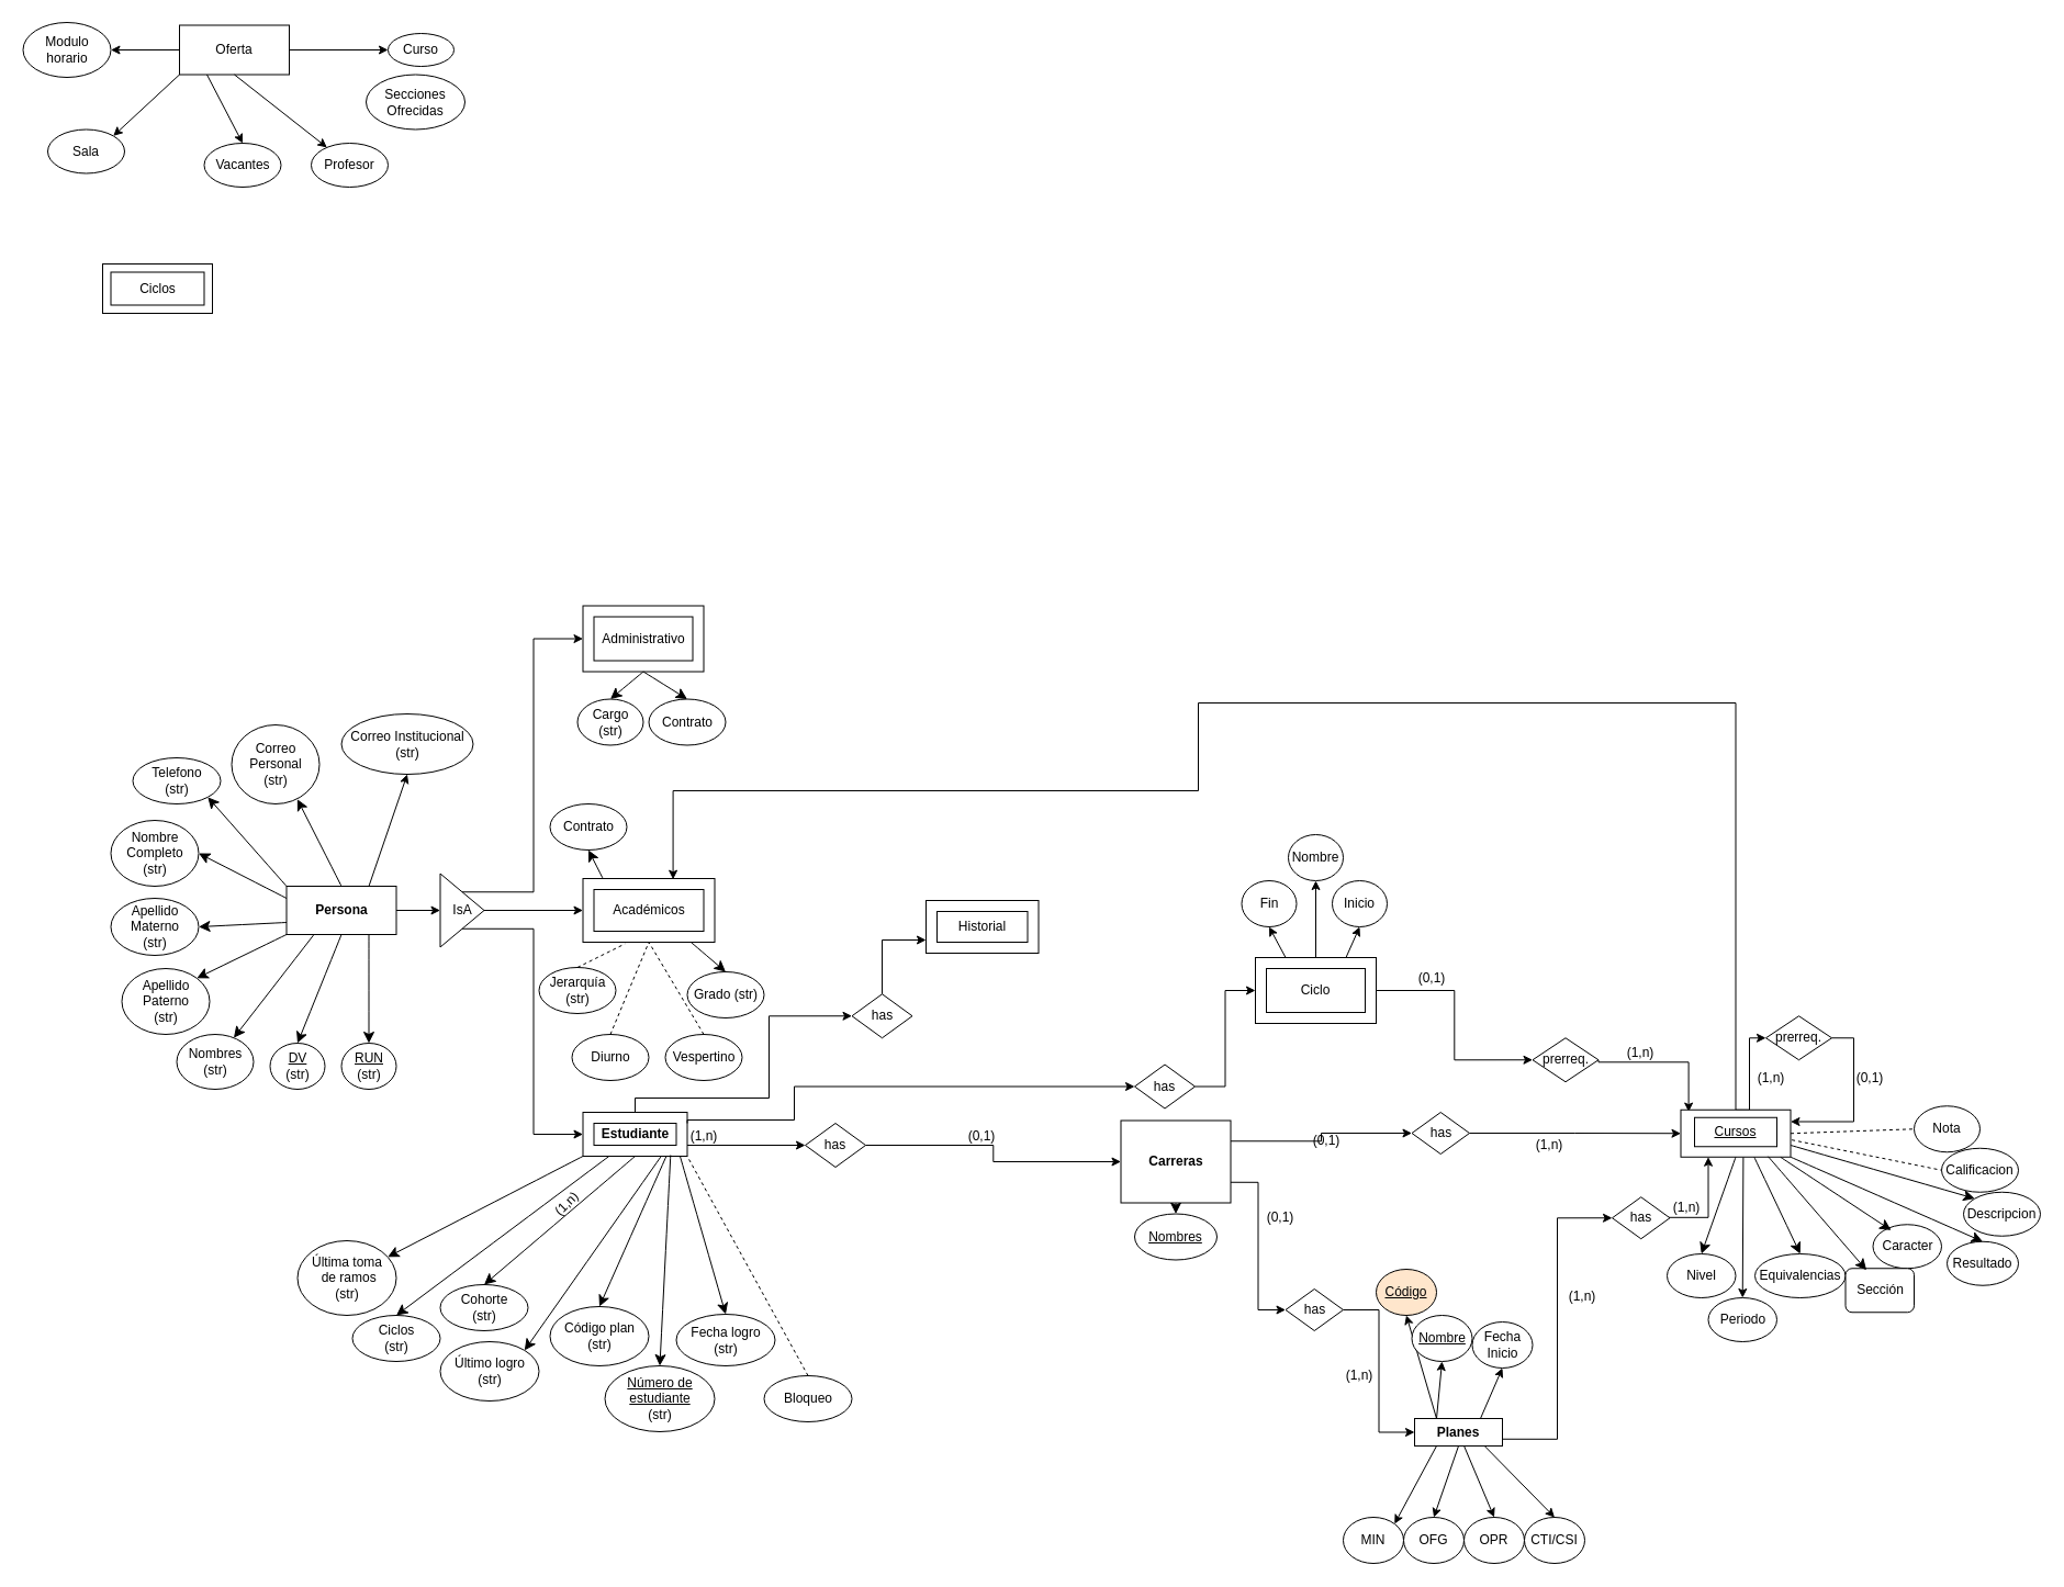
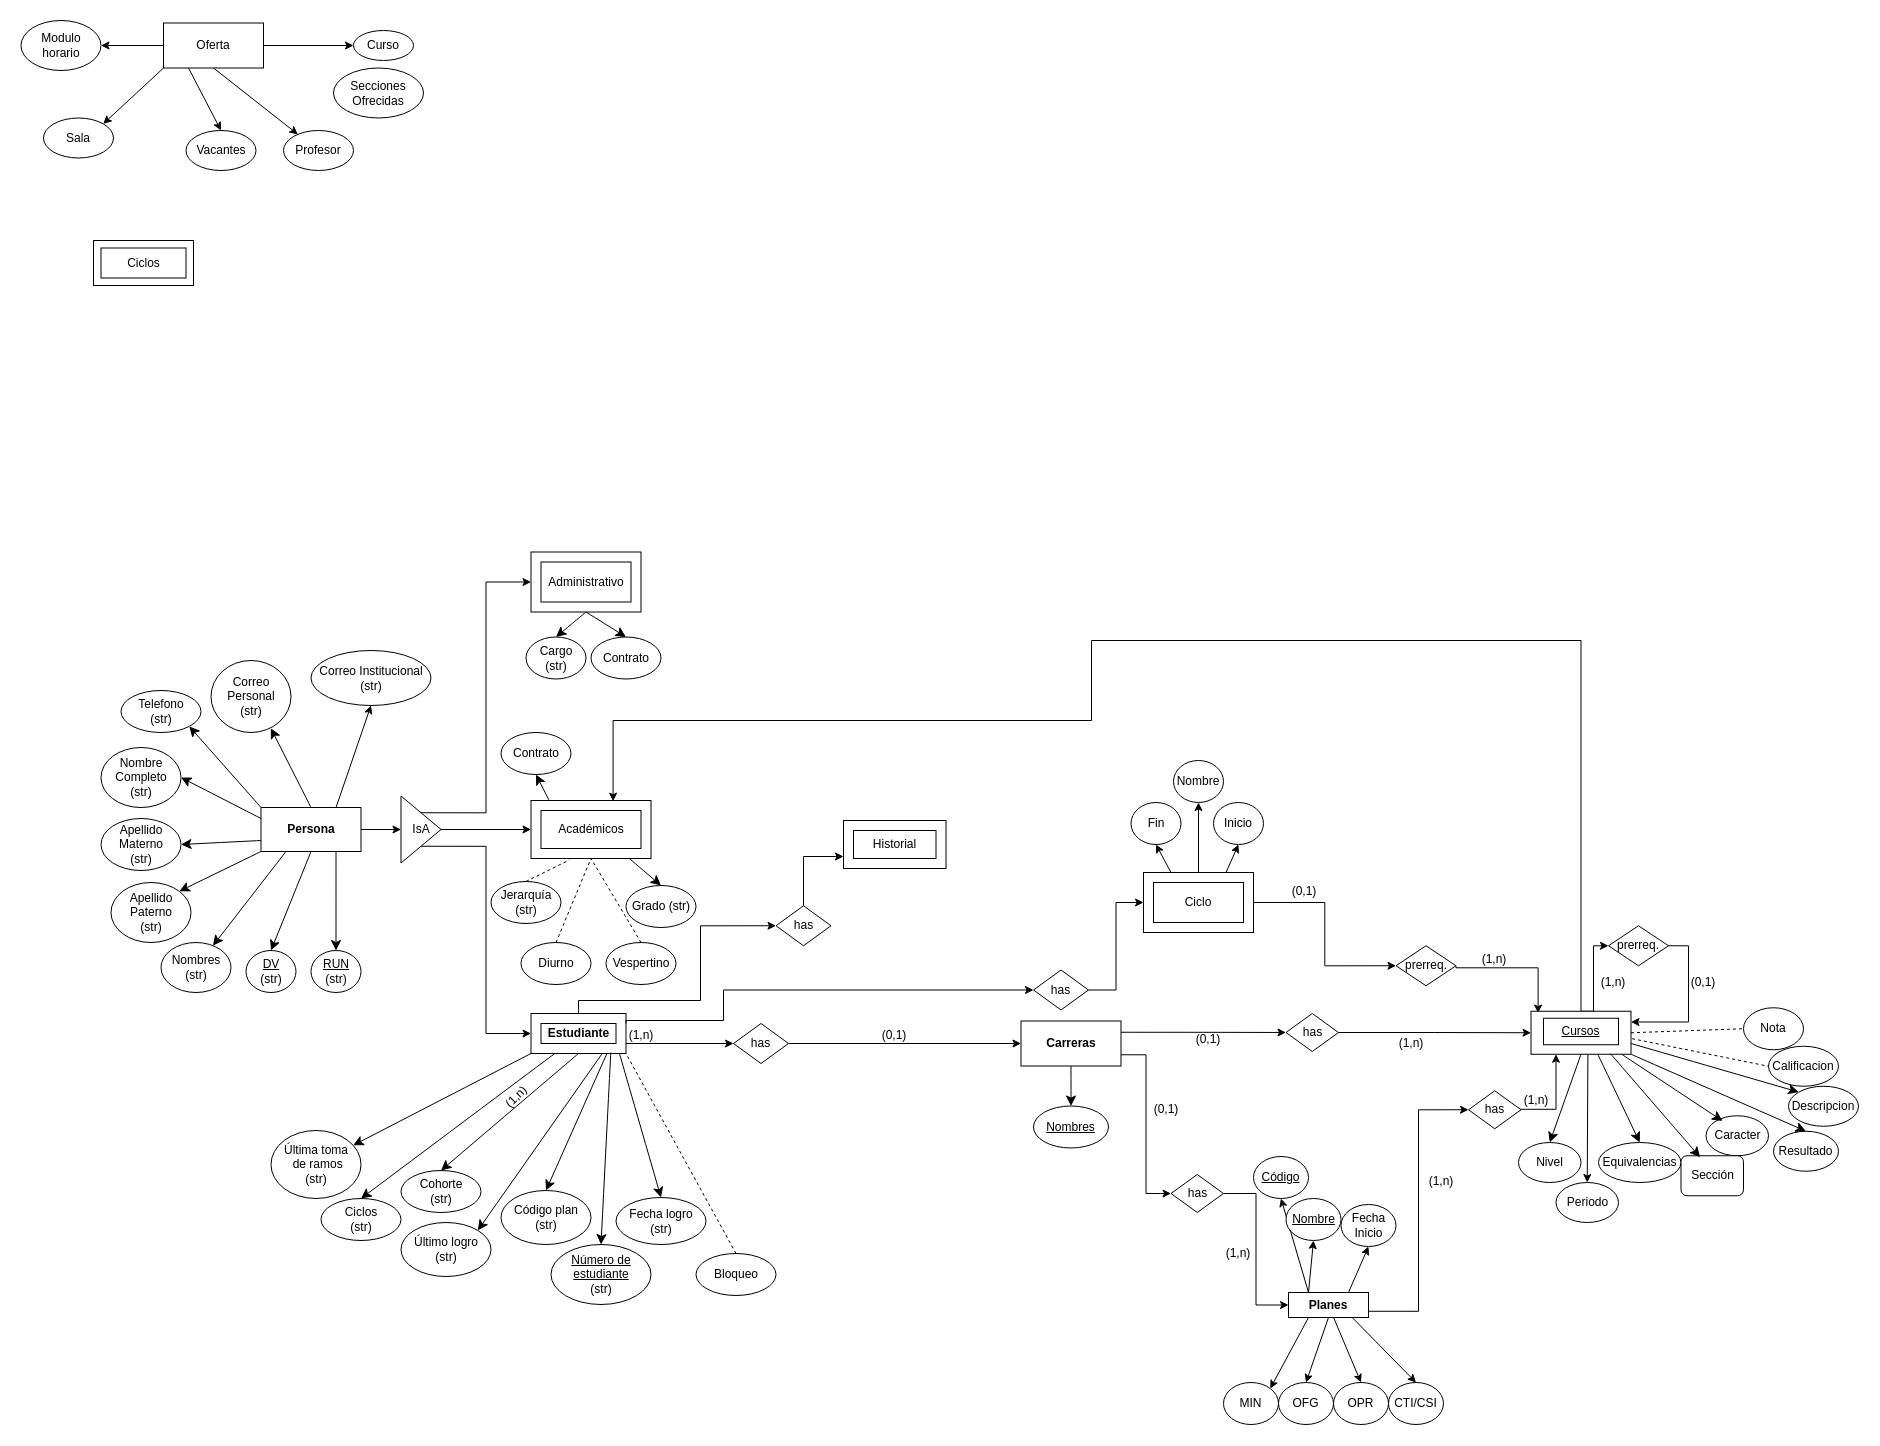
- <mxCell id="119" value="&lt;b&gt;Carreras&lt;/b&gt;" style="rounded=0;whiteSpace=wrap;html=1;" parent="1" vertex="1"><mxGeometry x="1020.5" y="1020.5" width="100" height="75" as="geometry" /></mxCell>
+ <mxCell id="119" value="&lt;b&gt;Carreras&lt;/b&gt;" style="rounded=0;whiteSpace=wrap;html=1;" parent="1" vertex="1"><mxGeometry x="1020.5" y="1020.5" width="100" height="45" as="geometry" /></mxCell>
- <mxCell id="125" value="&lt;u&gt;Código&lt;/u&gt;" style="ellipse;whiteSpace=wrap;html=1;fillColor=#ffe6cc;" vertex="1" parent="1"><mxGeometry x="1253" y="1156" width="55" height="42" as="geometry" /></mxCell>
+ <mxCell id="125" value="&lt;u&gt;Código&lt;/u&gt;" style="ellipse;whiteSpace=wrap;html=1;" vertex="1" parent="1"><mxGeometry x="1253" y="1156" width="55" height="42" as="geometry" /></mxCell>
